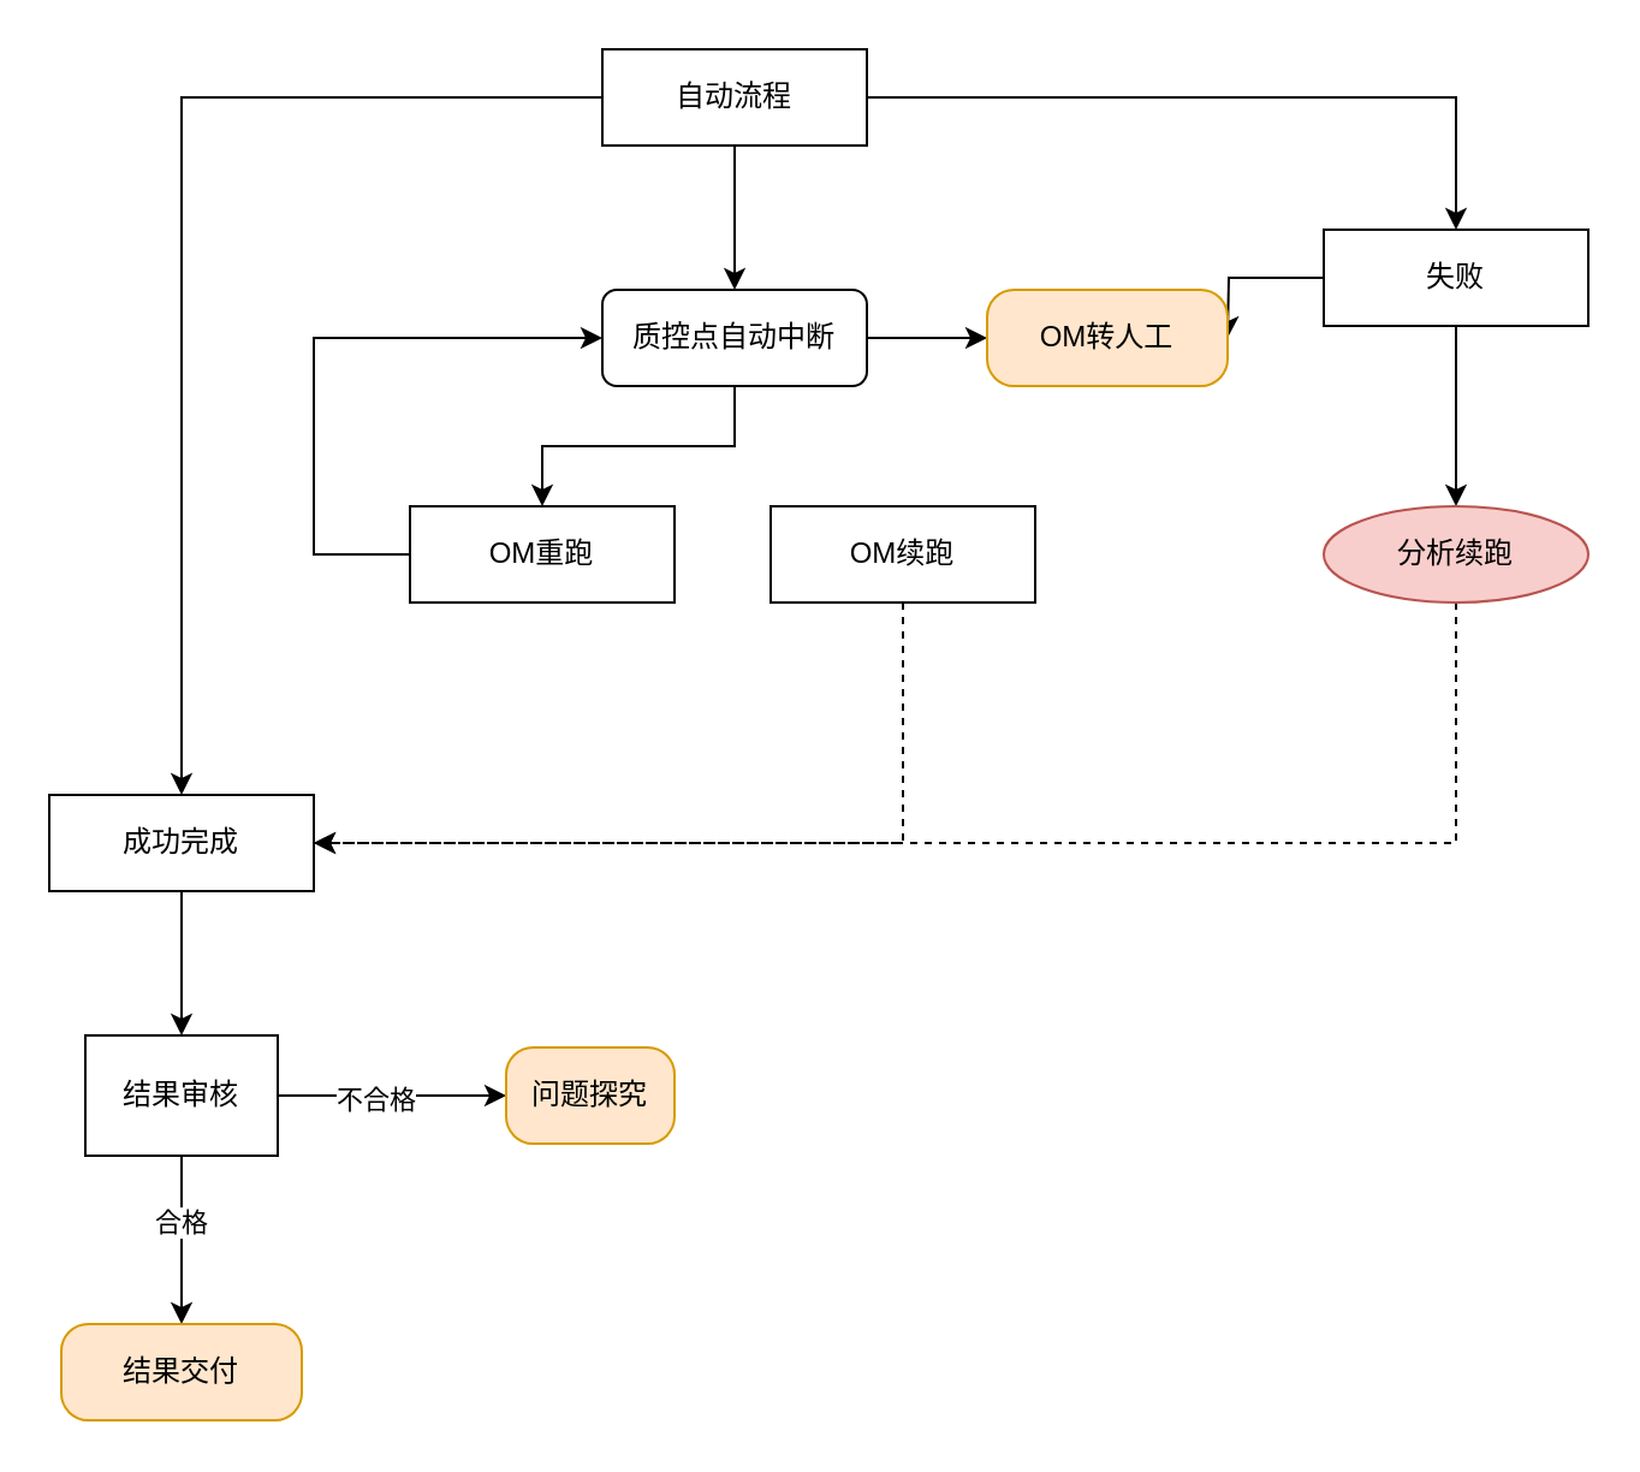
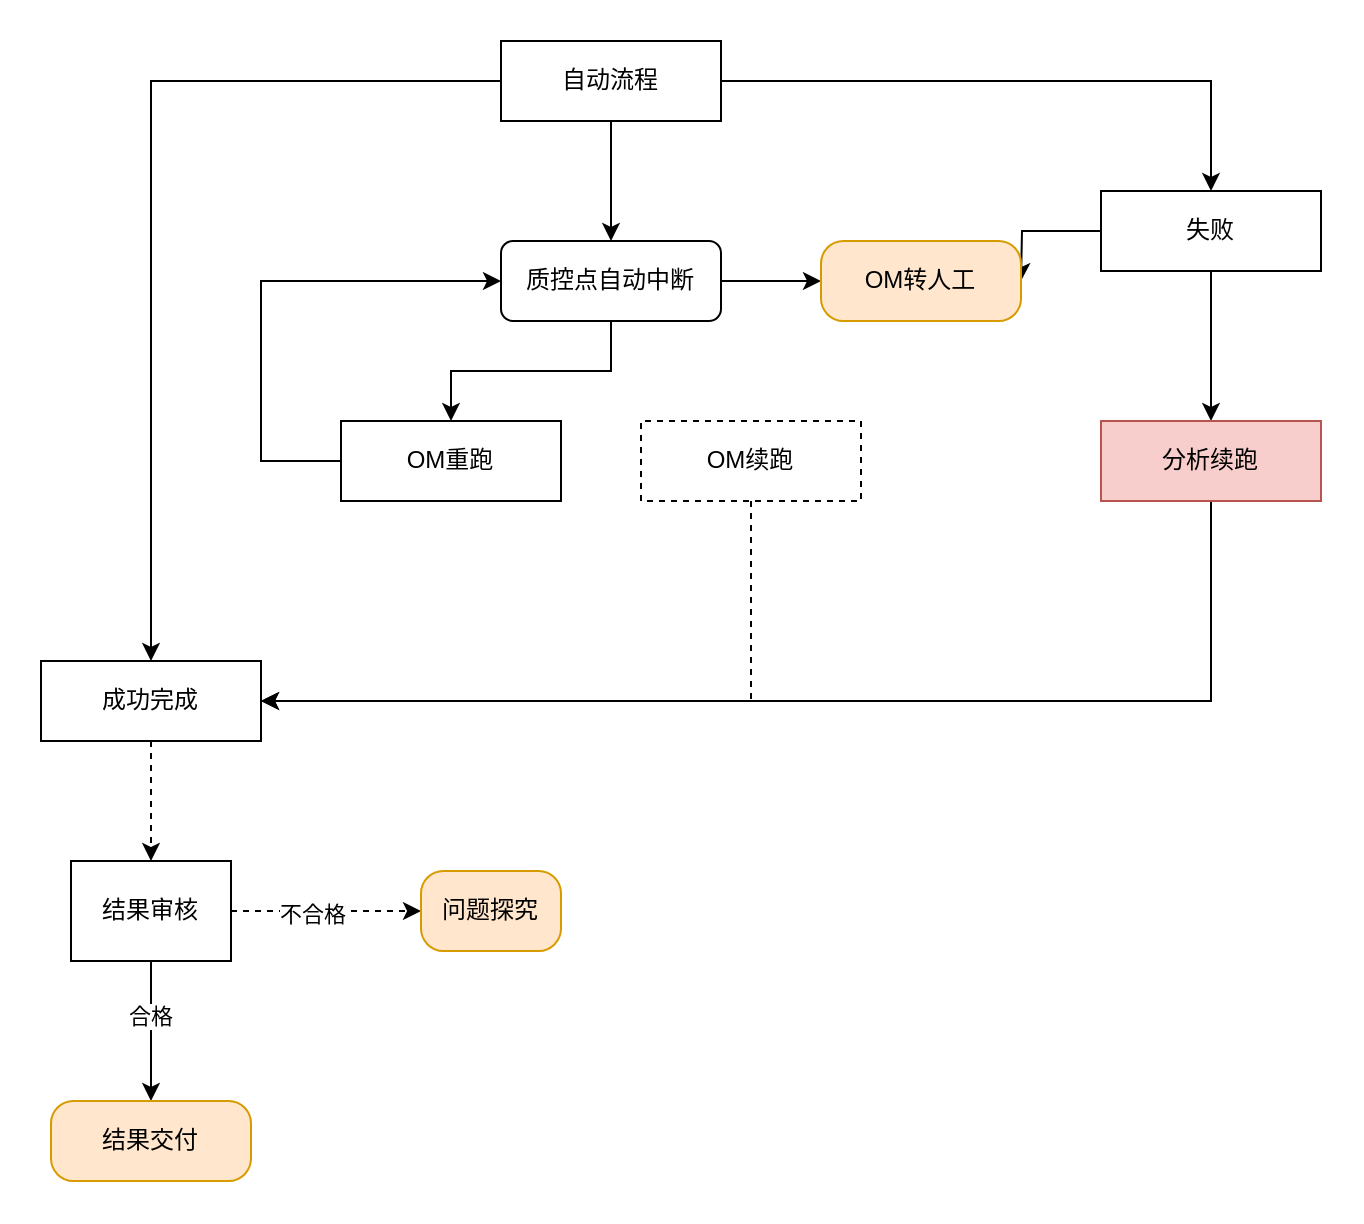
- <mxCell id="17" value="OM续跑" style="rounded=0;whiteSpace=wrap;html=1;direction=south;" vertex="1" parent="1"><mxGeometry x="320" y="210" width="110" height="40" as="geometry" /></mxCell>
+ <mxCell id="17" value="OM续跑" style="rounded=0;whiteSpace=wrap;html=1;direction=south;dashed=1;" vertex="1" parent="1"><mxGeometry x="320" y="210" width="110" height="40" as="geometry" /></mxCell>
- <mxCell id="19" value="分析续跑" style="ellipse;whiteSpace=wrap;html=1;direction=south;fillColor=#f8cecc;strokeColor=#b85450;" vertex="1" parent="1"><mxGeometry x="550" y="210" width="110" height="40" as="geometry" /></mxCell>
+ <mxCell id="19" value="分析续跑" style="rounded=0;whiteSpace=wrap;html=1;direction=south;fillColor=#f8cecc;strokeColor=#b85450;" vertex="1" parent="1"><mxGeometry x="550" y="210" width="110" height="40" as="geometry" /></mxCell>
- <mxCell id="18" style="edgeStyle=orthogonalEdgeStyle;rounded=0;orthogonalLoop=1;jettySize=auto;html=1;entryX=0.5;entryY=0;entryDx=0;entryDy=0;dashed=1;" edge="1" parent="1" source="19" target="7"><mxGeometry relative="1" as="geometry"><Array as="points"><mxPoint x="605" y="350" /></Array></mxGeometry></mxCell>
+ <mxCell id="18" style="edgeStyle=orthogonalEdgeStyle;rounded=0;orthogonalLoop=1;jettySize=auto;html=1;entryX=0.5;entryY=0;entryDx=0;entryDy=0;" edge="1" parent="1" source="19" target="7"><mxGeometry relative="1" as="geometry"><Array as="points"><mxPoint x="605" y="350" /></Array></mxGeometry></mxCell>
- <mxCell id="6" value="" style="edgeStyle=orthogonalEdgeStyle;rounded=0;orthogonalLoop=1;jettySize=auto;html=1;" edge="1" parent="1" source="7" target="25"><mxGeometry relative="1" as="geometry" /></mxCell>
+ <mxCell id="6" value="" style="edgeStyle=orthogonalEdgeStyle;rounded=0;orthogonalLoop=1;jettySize=auto;html=1;dashed=1;" edge="1" parent="1" source="7" target="25"><mxGeometry relative="1" as="geometry" /></mxCell>
- <mxCell id="23" value="" style="edgeStyle=orthogonalEdgeStyle;rounded=0;orthogonalLoop=1;jettySize=auto;html=1;" edge="1" parent="1" source="25" target="27"><mxGeometry relative="1" as="geometry" /></mxCell>
+ <mxCell id="23" value="" style="edgeStyle=orthogonalEdgeStyle;rounded=0;orthogonalLoop=1;jettySize=auto;html=1;dashed=1;" edge="1" parent="1" source="25" target="27"><mxGeometry relative="1" as="geometry" /></mxCell>
